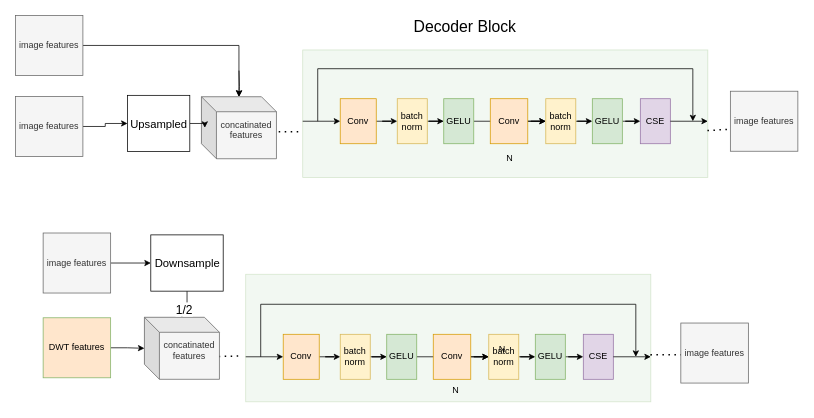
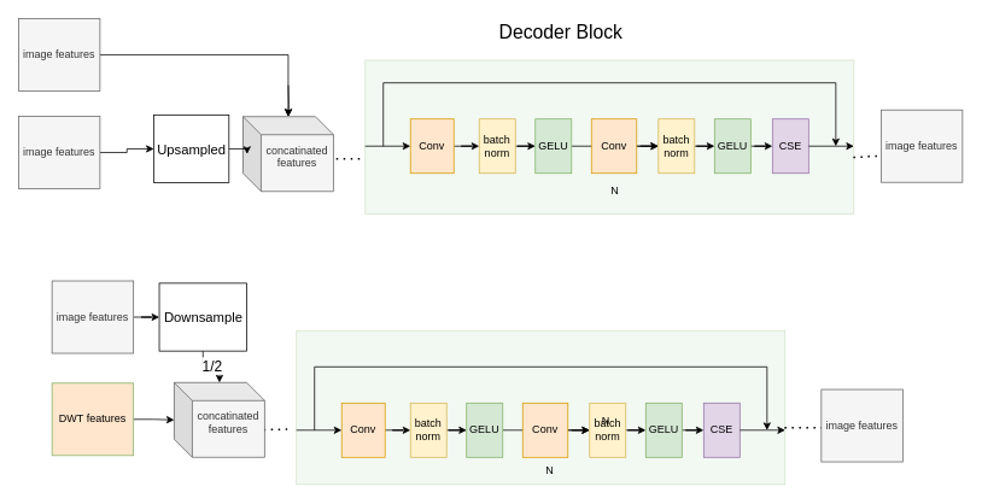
- <mxCell id="30" value="&lt;font style=&quot;font-size: 15px;&quot;&gt;Downsample&lt;/font&gt;" style="rounded=0;whiteSpace=wrap;html=1;" vertex="1" parent="1"><mxGeometry x="200.5" y="312.5" width="96.5" height="75" as="geometry" /></mxCell>
+ <mxCell id="30" value="&lt;font style=&quot;font-size: 15px;&quot;&gt;Downsample&lt;/font&gt;" style="rounded=0;whiteSpace=wrap;html=1;" vertex="1" parent="1"><mxGeometry x="175.5" y="312.5" width="96.5" height="75" as="geometry" /></mxCell>
